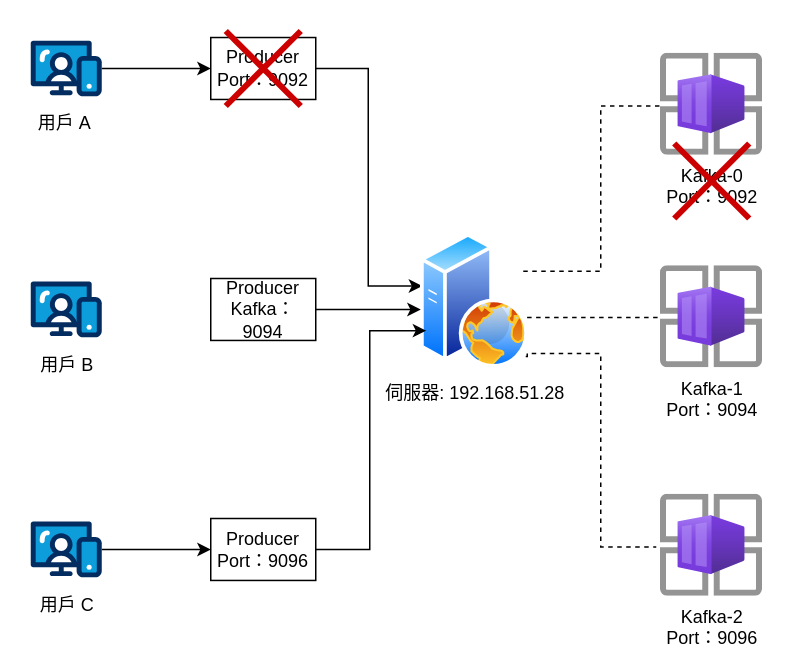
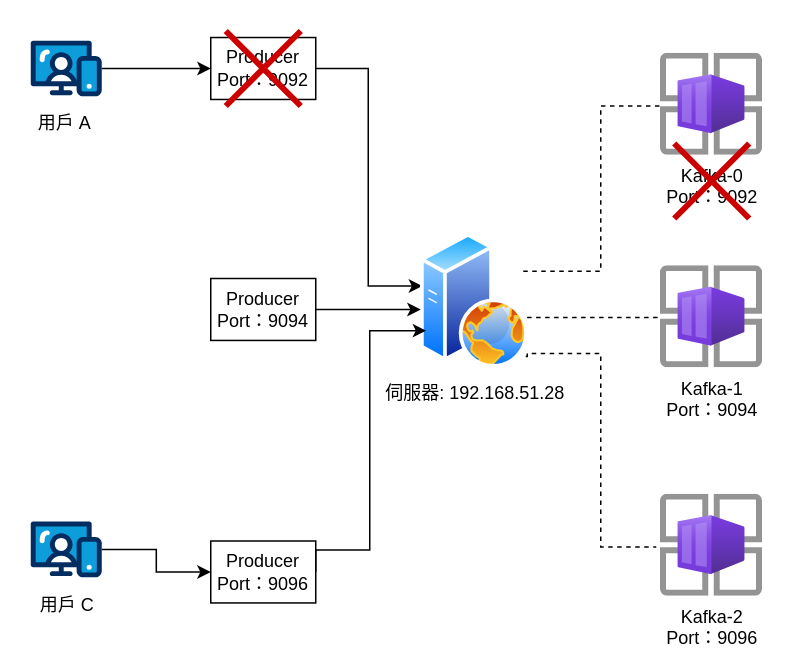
- <mxCell id="8" value="用戶 B" style="verticalLabelPosition=bottom;aspect=fixed;html=1;shape=mxgraph.salesforce.web;" vertex="1" parent="1"><mxGeometry x="20" y="186.95" width="47.34" height="37.4" as="geometry" /></mxCell>
- <mxCell id="10" value="Producer&lt;div&gt;Kafka：9094&lt;/div&gt;" style="rounded=0;whiteSpace=wrap;html=1;" vertex="1" parent="1"><mxGeometry x="140" y="185" width="70" height="41.3" as="geometry" /></mxCell>
+ <mxCell id="10" value="Producer&lt;div&gt;Port：9094&lt;/div&gt;" style="rounded=0;whiteSpace=wrap;html=1;" vertex="1" parent="1"><mxGeometry x="140" y="185" width="70" height="41.3" as="geometry" /></mxCell>
- <mxCell id="14" value="Producer&lt;div&gt;Port：9096&lt;/div&gt;" style="rounded=0;whiteSpace=wrap;html=1;" vertex="1" parent="1"><mxGeometry x="140" y="345" width="70" height="41.3" as="geometry" /></mxCell>
+ <mxCell id="14" value="Producer&lt;div&gt;Port：9096&lt;/div&gt;" style="rounded=0;whiteSpace=wrap;html=1;" vertex="1" parent="1"><mxGeometry x="140" y="360" width="70" height="41.3" as="geometry" /></mxCell>
